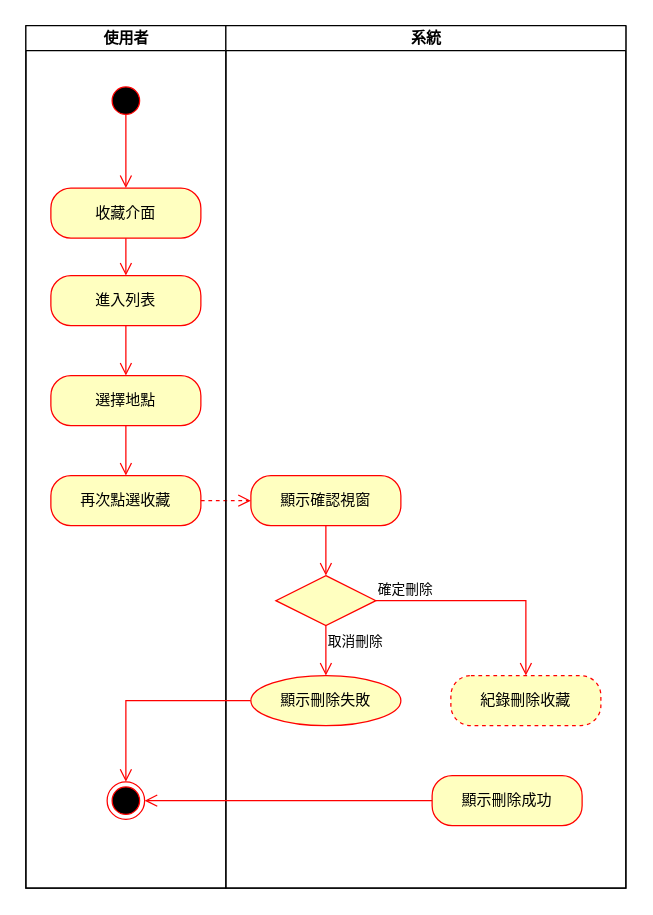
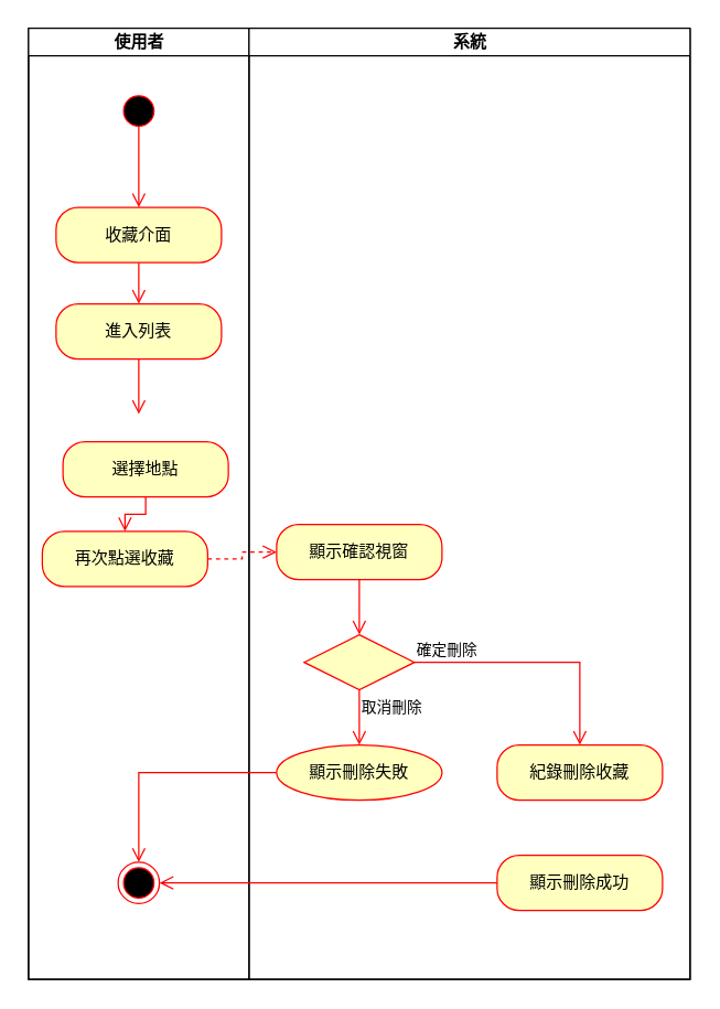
- <mxCell id="8" value="選擇地點" style="rounded=1;whiteSpace=wrap;html=1;arcSize=40;fontColor=#000000;fillColor=#ffffc0;strokeColor=#ff0000;" parent="3" vertex="1"><mxGeometry x="20.0" y="280" width="120" height="40" as="geometry" /></mxCell>
+ <mxCell id="8" value="選擇地點" style="rounded=1;whiteSpace=wrap;html=1;arcSize=40;fontColor=#000000;fillColor=#ffffc0;strokeColor=#ff0000;" parent="3" vertex="1"><mxGeometry x="25" y="300" width="120" height="40" as="geometry" /></mxCell>
- <mxCell id="7" value="再次點選收藏" style="rounded=1;whiteSpace=wrap;html=1;arcSize=40;fontColor=#000000;fillColor=#ffffc0;strokeColor=#ff0000;" parent="3" vertex="1"><mxGeometry x="20" y="360" width="120" height="40" as="geometry" /></mxCell>
+ <mxCell id="7" value="再次點選收藏" style="rounded=1;whiteSpace=wrap;html=1;arcSize=40;fontColor=#000000;fillColor=#ffffc0;strokeColor=#ff0000;" parent="3" vertex="1"><mxGeometry x="10" y="365" width="120" height="40" as="geometry" /></mxCell>
- <mxCell id="23" value="紀錄刪除收藏" style="rounded=1;whiteSpace=wrap;html=1;arcSize=40;fontColor=#000000;fillColor=#ffffc0;strokeColor=#ff0000;dashed=1;" vertex="1" parent="14"><mxGeometry x="180.0" y="520" width="120" height="40" as="geometry" /></mxCell>
+ <mxCell id="23" value="紀錄刪除收藏" style="rounded=1;whiteSpace=wrap;html=1;arcSize=40;fontColor=#000000;fillColor=#ffffc0;strokeColor=#ff0000;" vertex="1" parent="14"><mxGeometry x="180.0" y="520" width="120" height="40" as="geometry" /></mxCell>
- <mxCell id="16" value="顯示刪除成功" style="rounded=1;whiteSpace=wrap;html=1;arcSize=40;fontColor=#000000;fillColor=#ffffc0;strokeColor=#ff0000;" parent="14" vertex="1"><mxGeometry x="165" y="600" width="120" height="40" as="geometry" /></mxCell>
+ <mxCell id="16" value="顯示刪除成功" style="rounded=1;whiteSpace=wrap;html=1;arcSize=40;fontColor=#000000;fillColor=#ffffc0;strokeColor=#ff0000;" parent="14" vertex="1"><mxGeometry x="180.0" y="600" width="120" height="40" as="geometry" /></mxCell>
